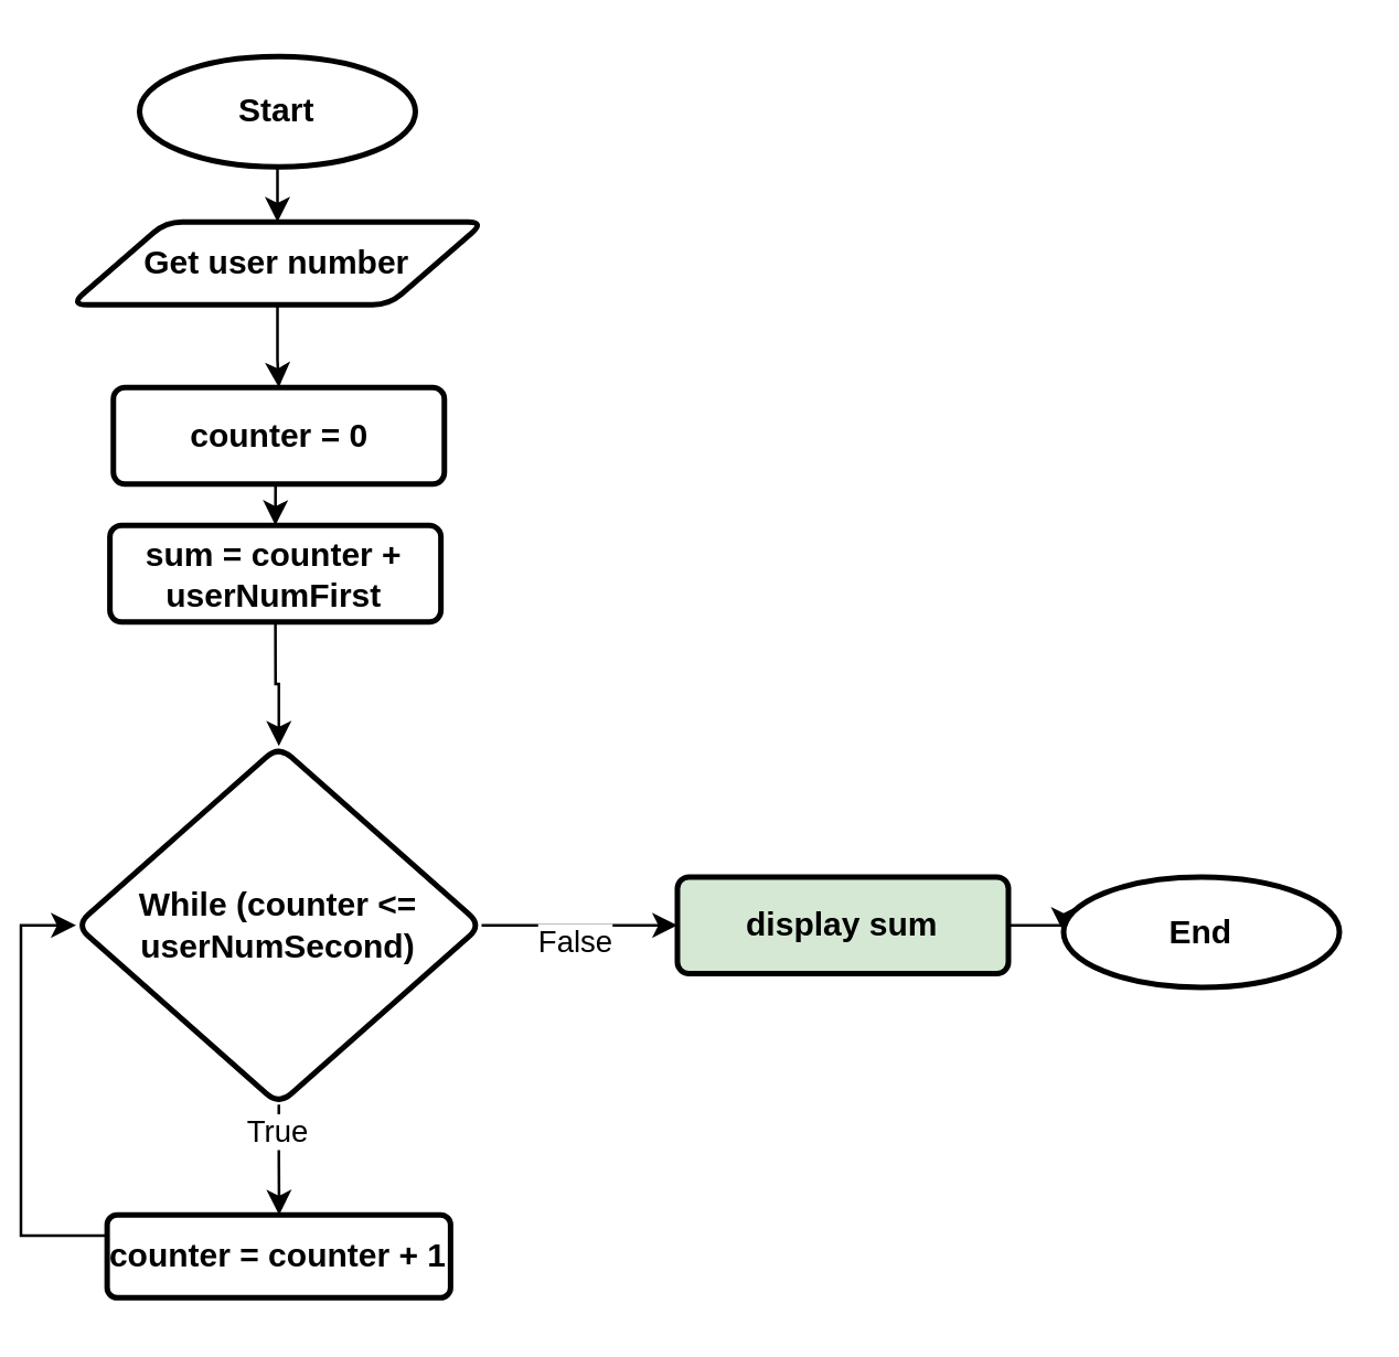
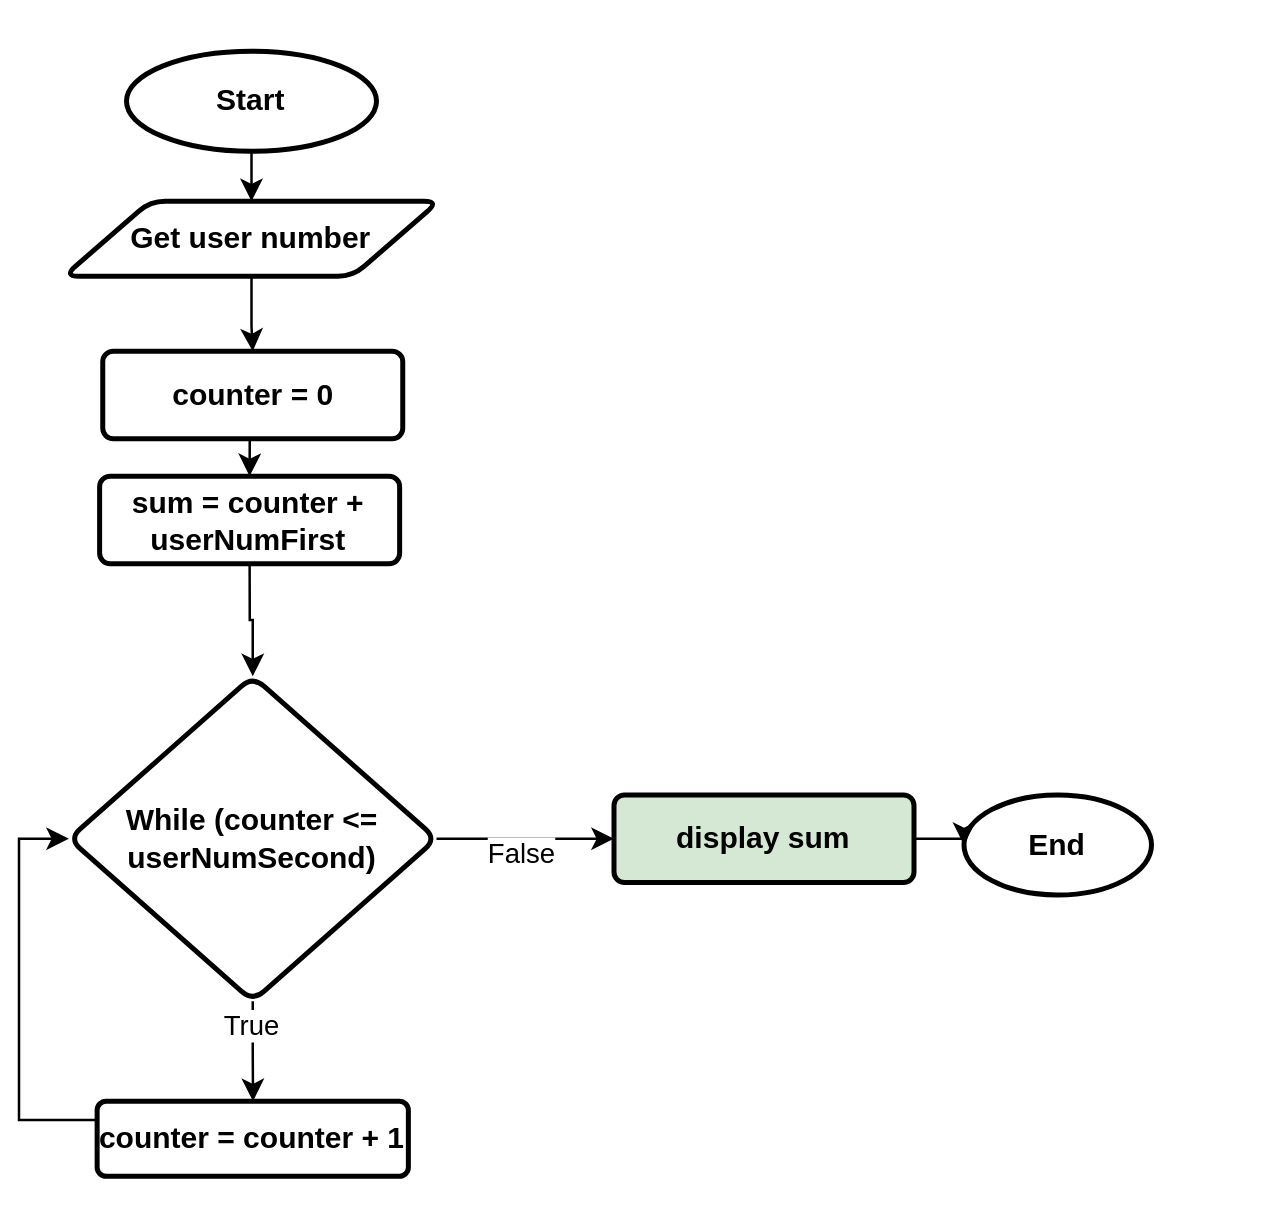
- <mxCell id="18" value="&lt;b&gt;End&lt;/b&gt;" style="strokeWidth=2;html=1;shape=mxgraph.flowchart.start_1;whiteSpace=wrap;" vertex="1" parent="1"><mxGeometry x="380" y="317.5" width="100" height="40" as="geometry" /></mxCell>
+ <mxCell id="18" value="&lt;b&gt;End&lt;/b&gt;" style="strokeWidth=2;html=1;shape=mxgraph.flowchart.start_1;whiteSpace=wrap;" vertex="1" parent="1"><mxGeometry x="380" y="317.5" width="75" height="40" as="geometry" /></mxCell>
